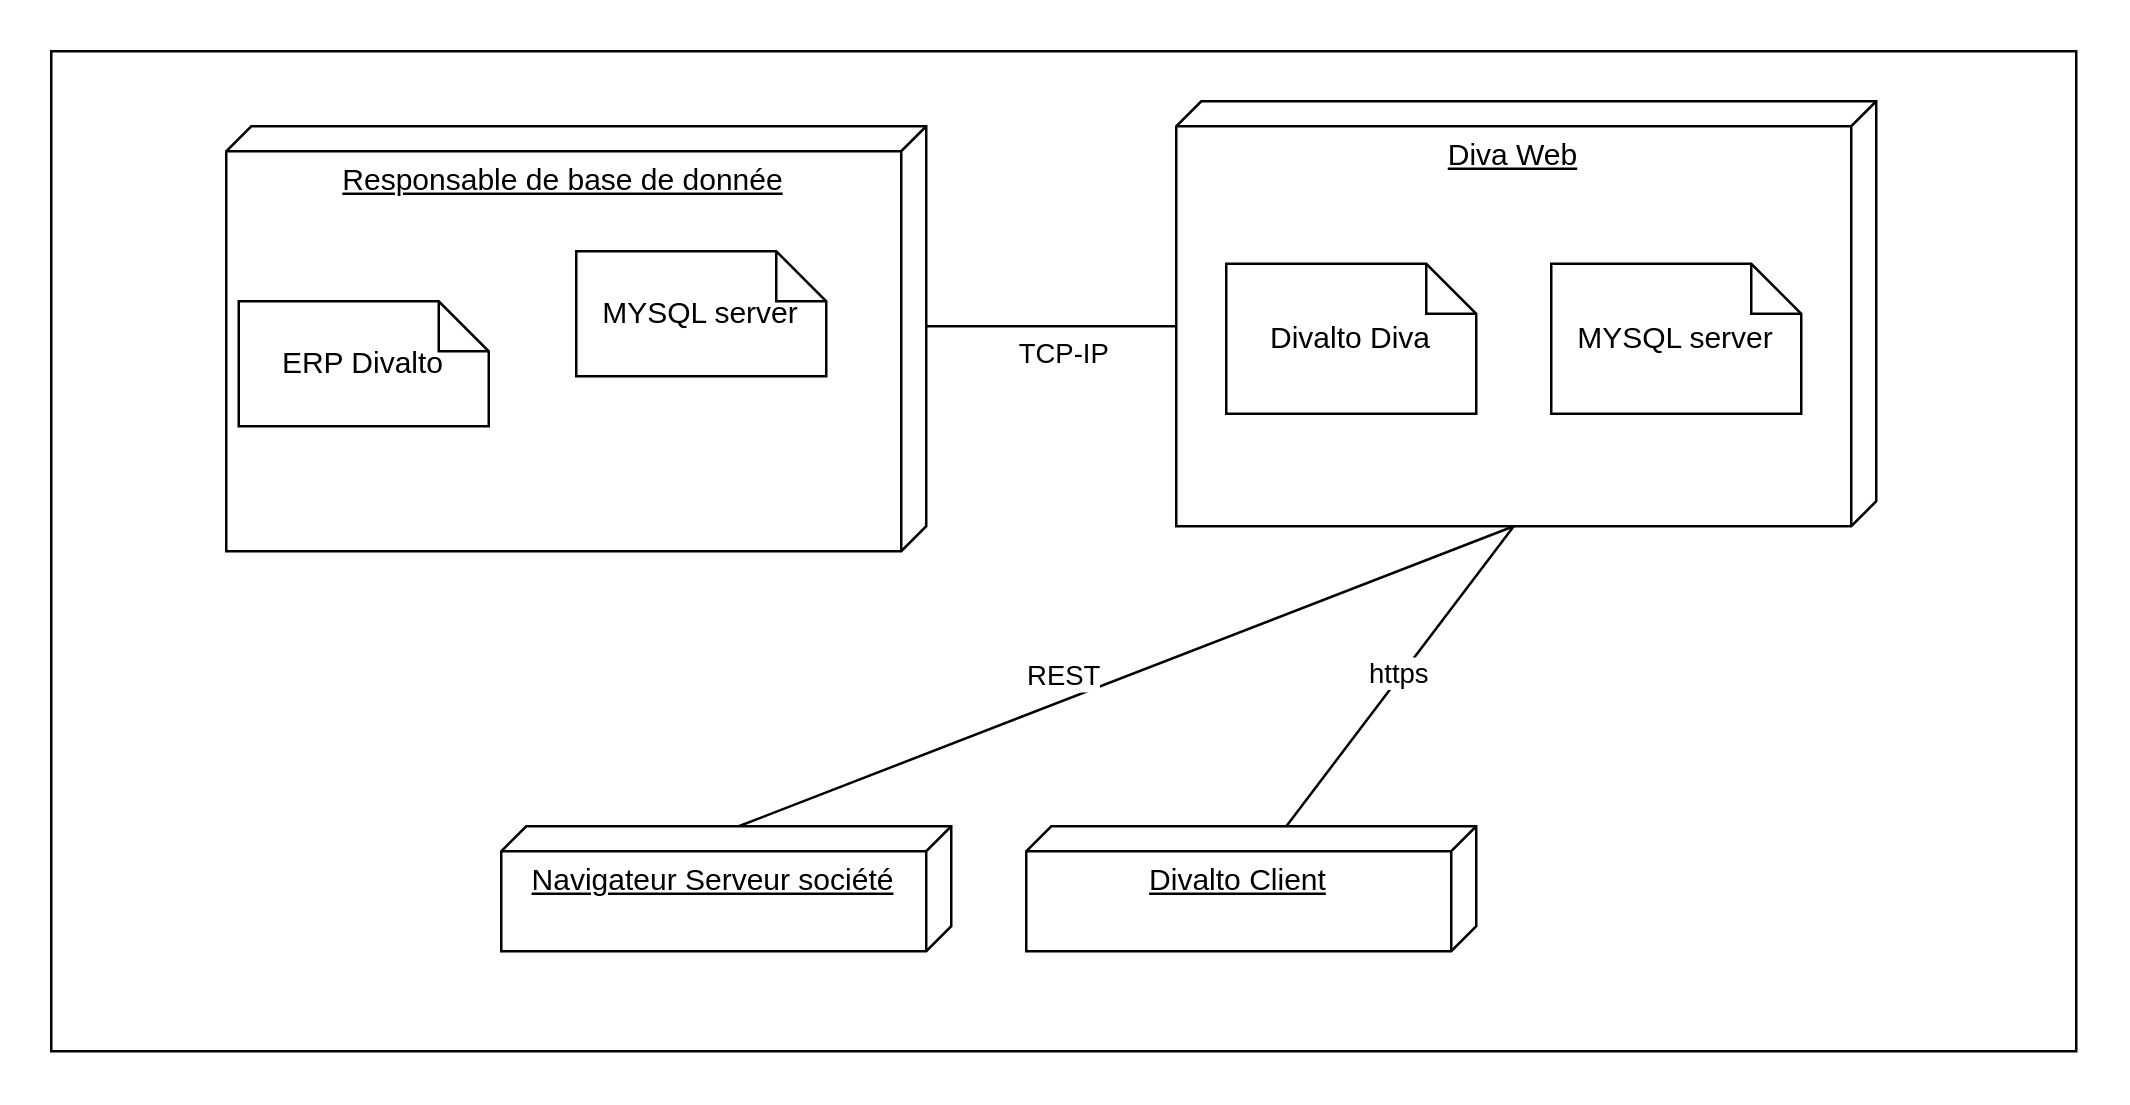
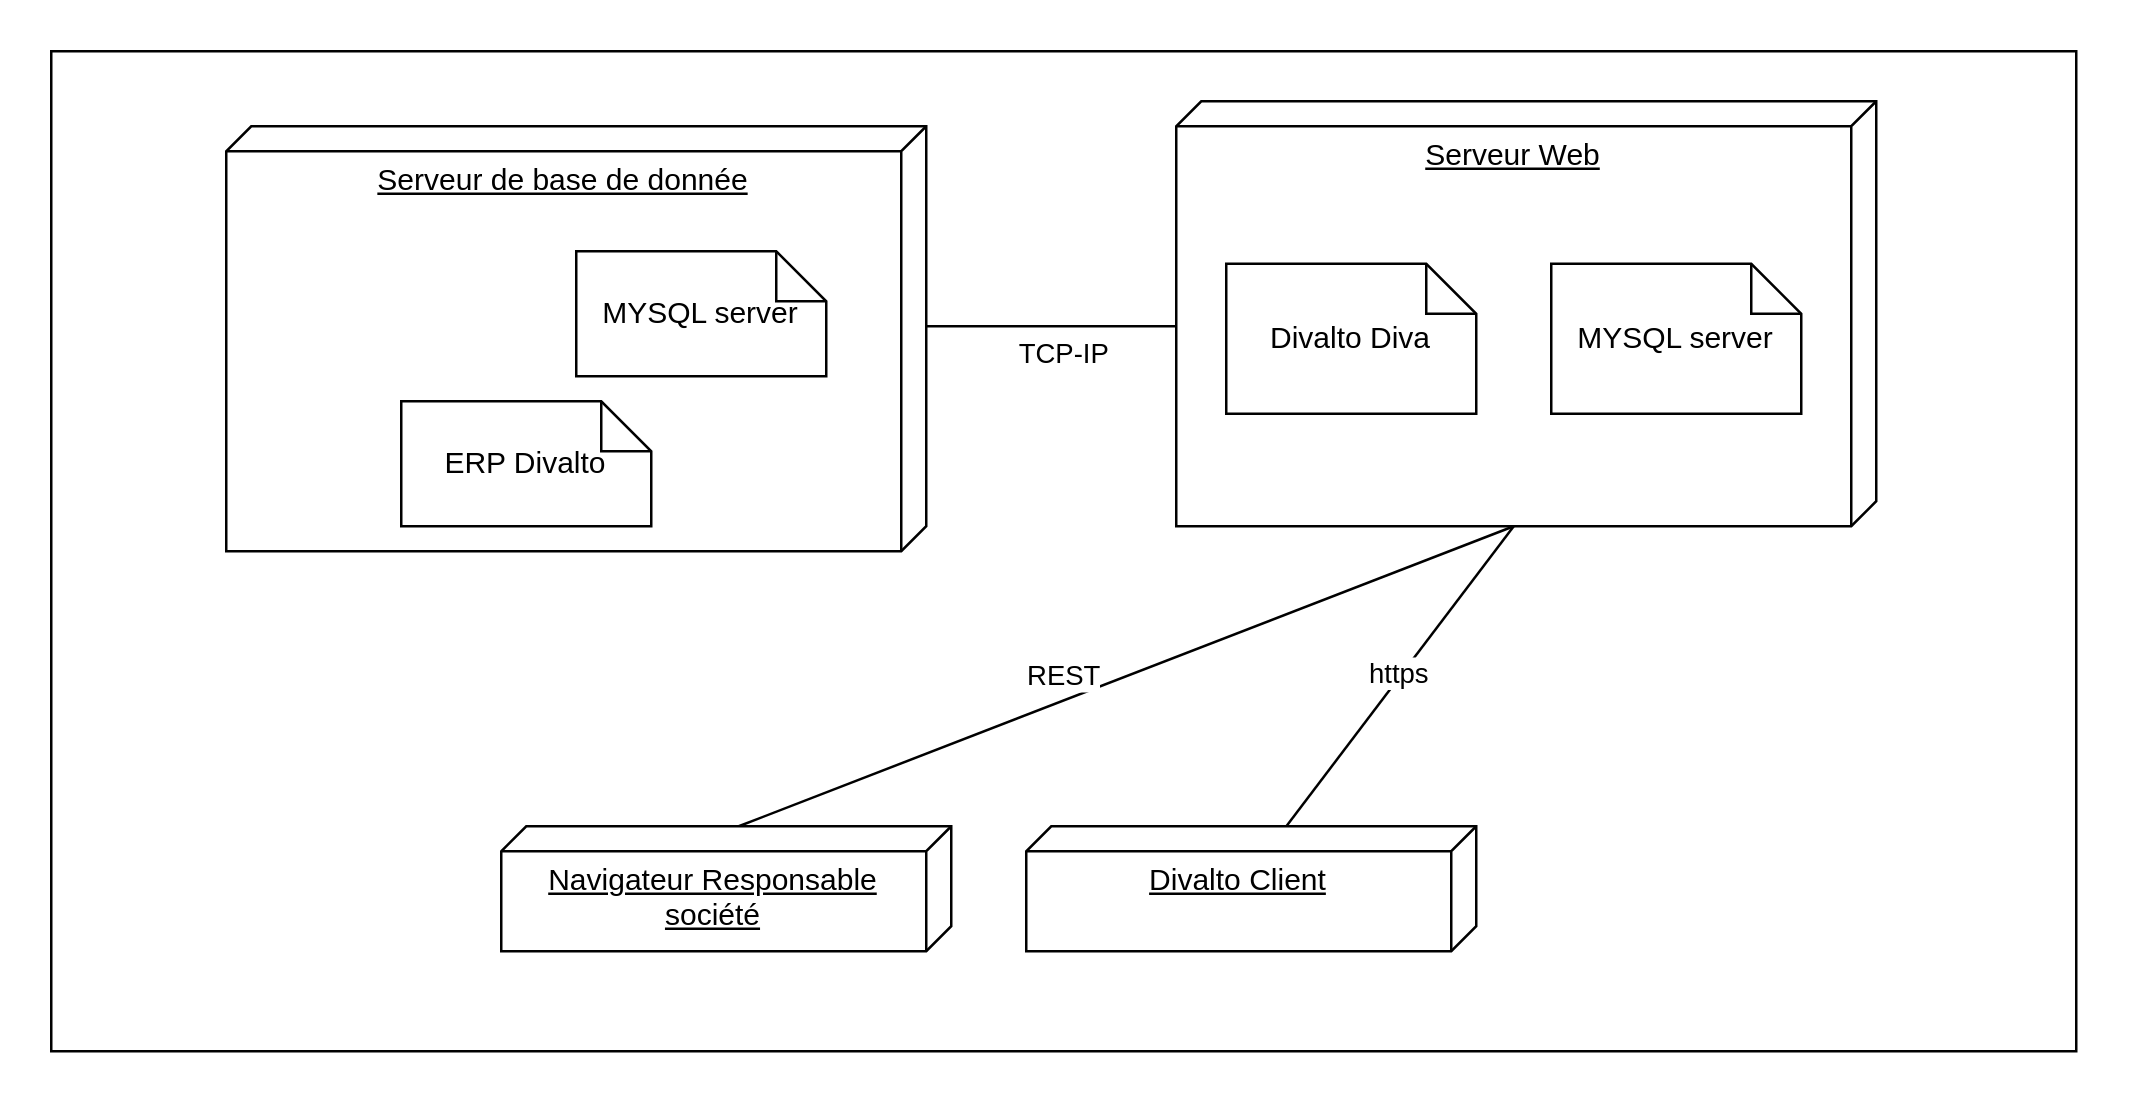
- <mxCell id="12" value="Diva Web" style="verticalAlign=top;align=center;spacingTop=8;spacingLeft=2;spacingRight=12;shape=cube;size=10;direction=south;fontStyle=4;html=1;whiteSpace=wrap;" vertex="1" parent="1"><mxGeometry x="470" y="40" width="280" height="170" as="geometry" /></mxCell>
+ <mxCell id="12" value="Serveur Web" style="verticalAlign=top;align=center;spacingTop=8;spacingLeft=2;spacingRight=12;shape=cube;size=10;direction=south;fontStyle=4;html=1;whiteSpace=wrap;" vertex="1" parent="1"><mxGeometry x="470" y="40" width="280" height="170" as="geometry" /></mxCell>
- <mxCell id="5" value="Responsable de base de donnée" style="verticalAlign=top;align=center;spacingTop=8;spacingLeft=2;spacingRight=12;shape=cube;size=10;direction=south;fontStyle=4;html=1;whiteSpace=wrap;" vertex="1" parent="1"><mxGeometry x="90" y="50" width="280" height="170" as="geometry" /></mxCell>
+ <mxCell id="5" value="Serveur de base de donnée" style="verticalAlign=top;align=center;spacingTop=8;spacingLeft=2;spacingRight=12;shape=cube;size=10;direction=south;fontStyle=4;html=1;whiteSpace=wrap;" vertex="1" parent="1"><mxGeometry x="90" y="50" width="280" height="170" as="geometry" /></mxCell>
- <mxCell id="6" value="ERP Divalto" style="shape=note;size=20;whiteSpace=wrap;html=1;" vertex="1" parent="1"><mxGeometry x="95" y="120" width="100" height="50" as="geometry" /></mxCell>
+ <mxCell id="6" value="ERP Divalto" style="shape=note;size=20;whiteSpace=wrap;html=1;" vertex="1" parent="1"><mxGeometry x="160" y="160" width="100" height="50" as="geometry" /></mxCell>
- <mxCell id="16" value="Navigateur Serveur société" style="verticalAlign=top;align=center;spacingTop=8;spacingLeft=2;spacingRight=12;shape=cube;size=10;direction=south;fontStyle=4;html=1;whiteSpace=wrap;" vertex="1" parent="1"><mxGeometry x="200" y="330" width="180" height="50" as="geometry" /></mxCell>
+ <mxCell id="16" value="Navigateur Responsable société" style="verticalAlign=top;align=center;spacingTop=8;spacingLeft=2;spacingRight=12;shape=cube;size=10;direction=south;fontStyle=4;html=1;whiteSpace=wrap;" vertex="1" parent="1"><mxGeometry x="200" y="330" width="180" height="50" as="geometry" /></mxCell>
